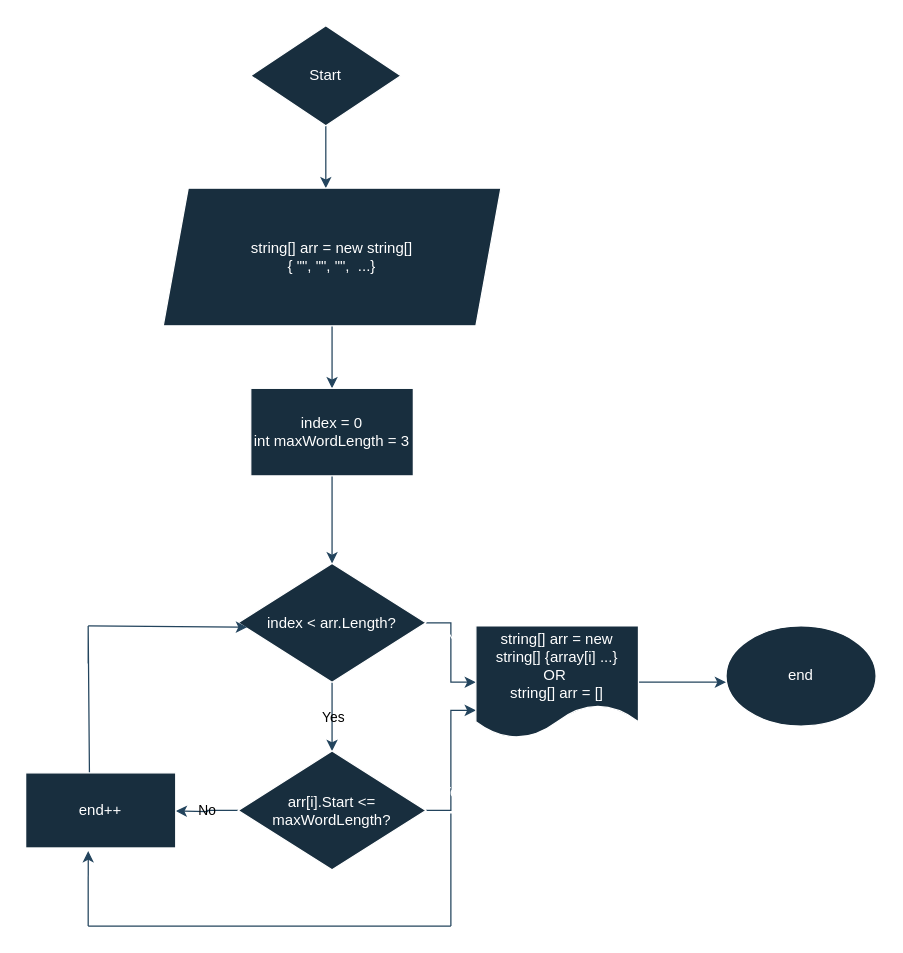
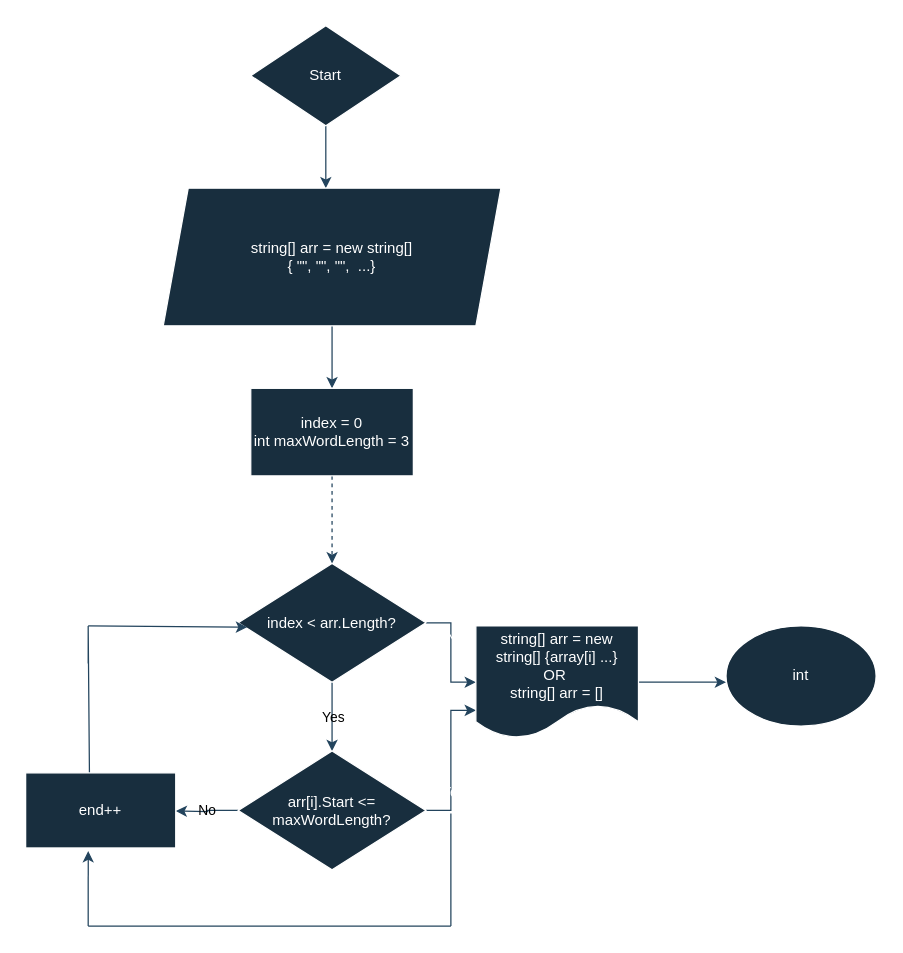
- <mxCell id="6" value="" style="edgeStyle=orthogonalEdgeStyle;rounded=0;orthogonalLoop=1;jettySize=auto;html=1;labelBackgroundColor=none;strokeColor=#23445D;fontColor=default;" parent="1" source="7" target="11" edge="1"><mxGeometry relative="1" as="geometry"><Array as="points"><mxPoint x="270" y="450" /><mxPoint x="270" y="450" /></Array></mxGeometry></mxCell>
+ <mxCell id="6" value="" style="edgeStyle=orthogonalEdgeStyle;rounded=0;orthogonalLoop=1;jettySize=auto;html=1;labelBackgroundColor=none;strokeColor=#23445D;fontColor=default;dashed=1;" parent="1" source="7" target="11" edge="1"><mxGeometry relative="1" as="geometry"><Array as="points"><mxPoint x="270" y="450" /><mxPoint x="270" y="450" /></Array></mxGeometry></mxCell>
- <mxCell id="24" value="end" style="ellipse;whiteSpace=wrap;html=1;labelBackgroundColor=none;fillColor=#182E3E;strokeColor=#FFFFFF;fontColor=#FFFFFF;" parent="1" vertex="1"><mxGeometry x="580" y="500" width="120" height="80" as="geometry" /></mxCell>
+ <mxCell id="24" value="int" style="ellipse;whiteSpace=wrap;html=1;labelBackgroundColor=none;fillColor=#182E3E;strokeColor=#FFFFFF;fontColor=#FFFFFF;" parent="1" vertex="1"><mxGeometry x="580" y="500" width="120" height="80" as="geometry" /></mxCell>
